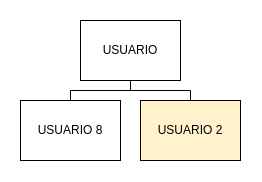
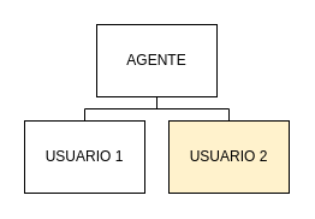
- <mxCell id="2" value="USUARIO" style="rounded=0;whiteSpace=wrap;html=1;" parent="1" vertex="1"><mxGeometry x="80" y="20" width="100" height="60" as="geometry" /></mxCell>
+ <mxCell id="2" value="AGENTE" style="rounded=0;whiteSpace=wrap;html=1;" parent="1" vertex="1"><mxGeometry x="80" y="20" width="100" height="60" as="geometry" /></mxCell>
- <mxCell id="3" value="USUARIO 8" style="rounded=0;whiteSpace=wrap;html=1;" parent="1" vertex="1"><mxGeometry x="20" y="100" width="100" height="60" as="geometry" /></mxCell>
+ <mxCell id="3" value="USUARIO 1" style="rounded=0;whiteSpace=wrap;html=1;" parent="1" vertex="1"><mxGeometry x="20" y="100" width="100" height="60" as="geometry" /></mxCell>
